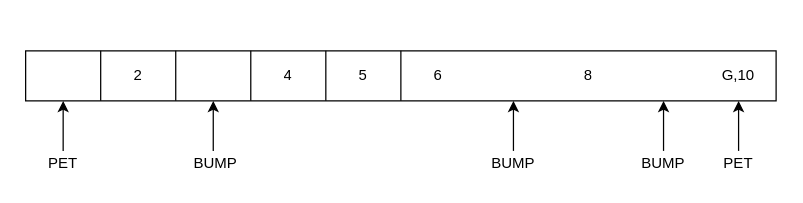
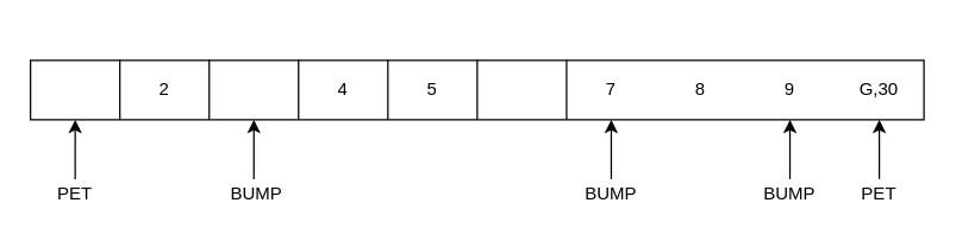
- <mxCell id="10" value="6" style="shape=partialRectangle;html=1;whiteSpace=wrap;connectable=0;fillColor=none;top=0;left=0;bottom=0;right=0;overflow=hidden;" parent="6" vertex="1"><mxGeometry x="300" width="60" height="40" as="geometry" /></mxCell>
+ <mxCell id="11" value="7" style="shape=partialRectangle;html=1;whiteSpace=wrap;connectable=0;fillColor=none;top=0;left=0;bottom=0;right=0;overflow=hidden;" parent="6" vertex="1"><mxGeometry x="360" width="60" height="40" as="geometry" /></mxCell>
+ <mxCell id="13" value="9" style="shape=partialRectangle;html=1;whiteSpace=wrap;connectable=0;fillColor=none;top=0;left=0;bottom=0;right=0;overflow=hidden;" parent="6" vertex="1"><mxGeometry x="480" width="60" height="40" as="geometry" /></mxCell>
- <mxCell id="14" value="G,10" style="shape=partialRectangle;html=1;whiteSpace=wrap;connectable=0;fillColor=none;top=0;left=0;bottom=0;right=0;overflow=hidden;" parent="6" vertex="1"><mxGeometry x="540" width="60" height="40" as="geometry" /></mxCell>
+ <mxCell id="14" value="G,30" style="shape=partialRectangle;html=1;whiteSpace=wrap;connectable=0;fillColor=none;top=0;left=0;bottom=0;right=0;overflow=hidden;" parent="6" vertex="1"><mxGeometry x="540" width="60" height="40" as="geometry" /></mxCell>
